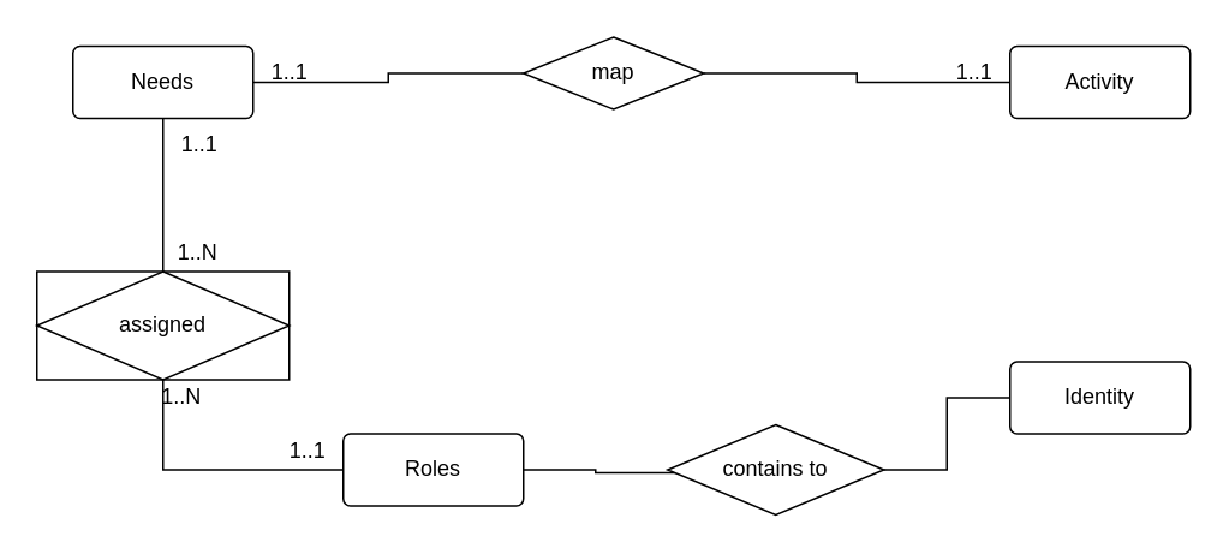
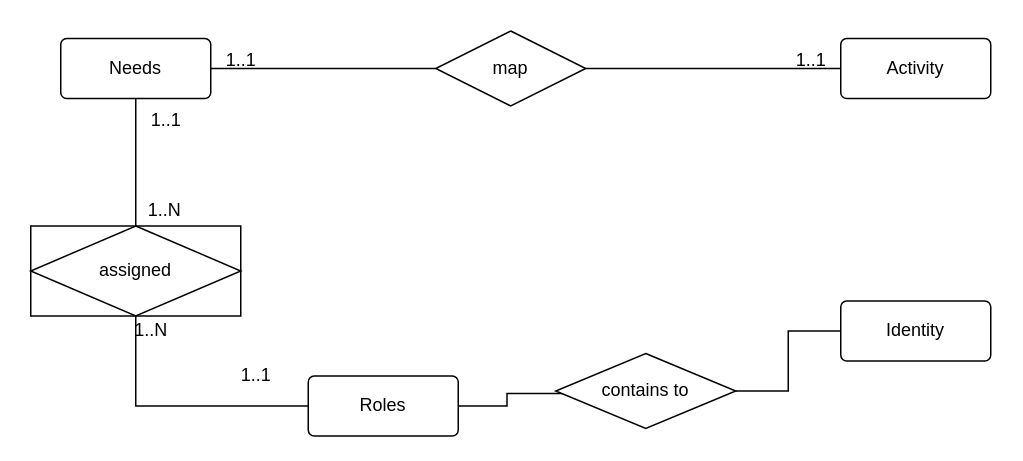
- <mxCell id="10" value="map" style="shape=rhombus;perimeter=rhombusPerimeter;whiteSpace=wrap;html=1;align=center;" vertex="1" parent="1"><mxGeometry x="290" y="20" width="100" height="40" as="geometry" /></mxCell>
+ <mxCell id="10" value="map" style="shape=rhombus;perimeter=rhombusPerimeter;whiteSpace=wrap;html=1;align=center;" vertex="1" parent="1"><mxGeometry x="290" y="20" width="100" height="50" as="geometry" /></mxCell>
- <mxCell id="4" value="Roles" style="rounded=1;arcSize=10;whiteSpace=wrap;html=1;align=center;" vertex="1" parent="1"><mxGeometry x="190" y="240" width="100" height="40" as="geometry" /></mxCell>
+ <mxCell id="4" value="Roles" style="rounded=1;arcSize=10;whiteSpace=wrap;html=1;align=center;" vertex="1" parent="1"><mxGeometry x="205" y="250" width="100" height="40" as="geometry" /></mxCell>
